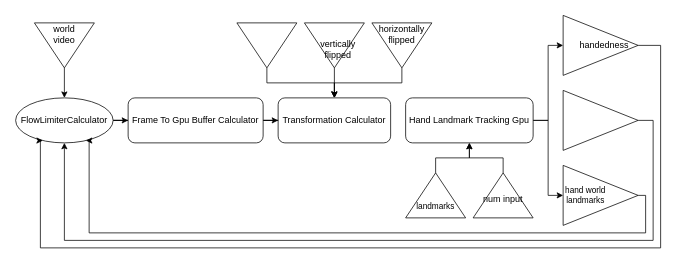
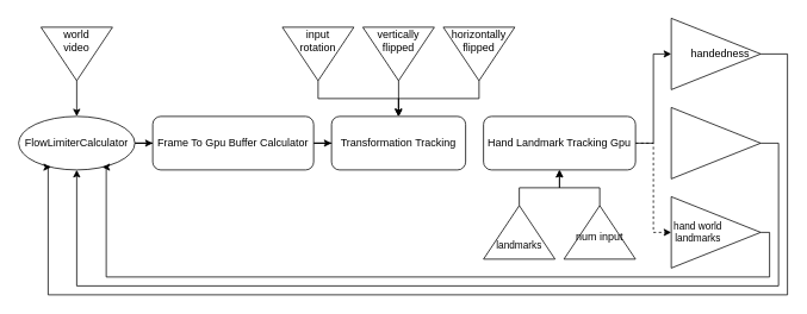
+ <mxCell id="25" value="input rotation" style="text;html=1;strokeColor=none;fillColor=none;align=center;verticalAlign=middle;whiteSpace=wrap;rounded=0;fontSize=12;" parent="23" vertex="1"><mxGeometry x="10" width="60" height="30" as="geometry" /></mxCell>
- <mxCell id="22" value="vertically flipped" style="text;html=1;strokeColor=none;fillColor=none;align=center;verticalAlign=middle;whiteSpace=wrap;rounded=0;fontSize=12;" parent="20" vertex="1"><mxGeometry x="15" y="20" width="60" height="30" as="geometry" /></mxCell>
+ <mxCell id="22" value="vertically flipped" style="text;html=1;strokeColor=none;fillColor=none;align=center;verticalAlign=middle;whiteSpace=wrap;rounded=0;fontSize=12;" parent="20" vertex="1"><mxGeometry x="10" width="60" height="30" as="geometry" /></mxCell>
- <mxCell id="8" value="Transformation Calculator" style="rounded=1;whiteSpace=wrap;html=1;" parent="1" vertex="1"><mxGeometry x="370" y="130" width="150" height="60" as="geometry" /></mxCell>
+ <mxCell id="8" value="Transformation Tracking" style="rounded=1;whiteSpace=wrap;html=1;" parent="1" vertex="1"><mxGeometry x="370" y="130" width="150" height="60" as="geometry" /></mxCell>
- <mxCell id="10" style="edgeStyle=orthogonalEdgeStyle;rounded=0;orthogonalLoop=1;jettySize=auto;html=1;entryX=0;entryY=0.5;entryDx=0;entryDy=0;fontSize=11;" parent="1" source="11" target="39" edge="1"><mxGeometry relative="1" as="geometry" /></mxCell>
+ <mxCell id="10" style="edgeStyle=orthogonalEdgeStyle;rounded=0;orthogonalLoop=1;jettySize=auto;html=1;entryX=0;entryY=0.5;entryDx=0;entryDy=0;fontSize=11;dashed=1;" parent="1" source="11" target="39" edge="1"><mxGeometry relative="1" as="geometry" /></mxCell>
